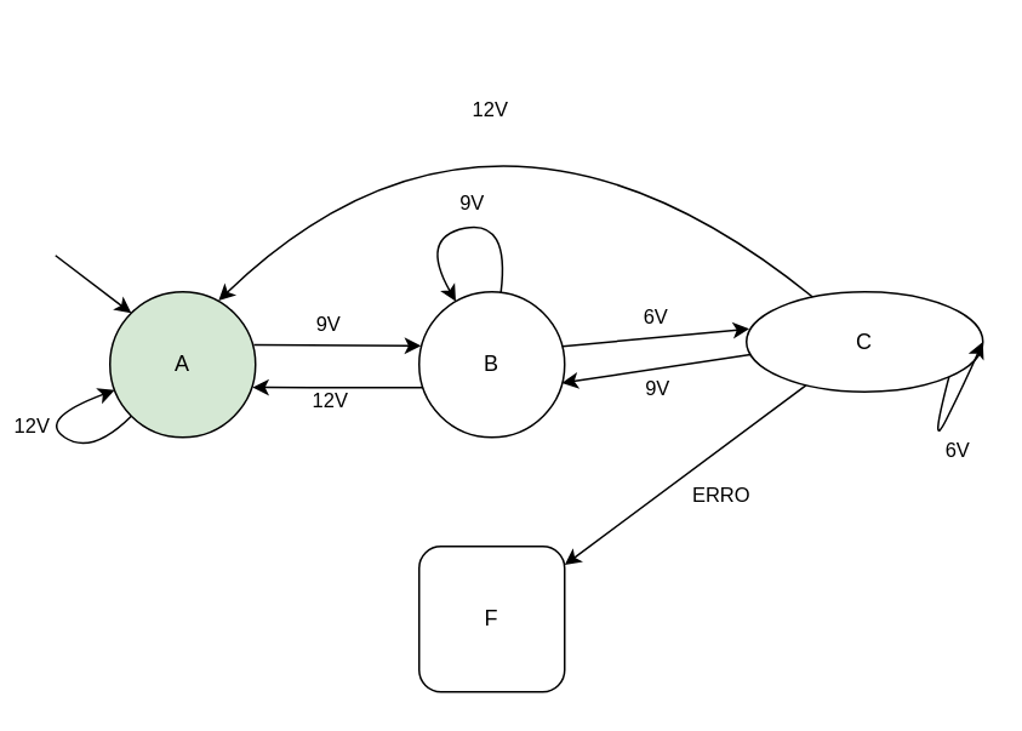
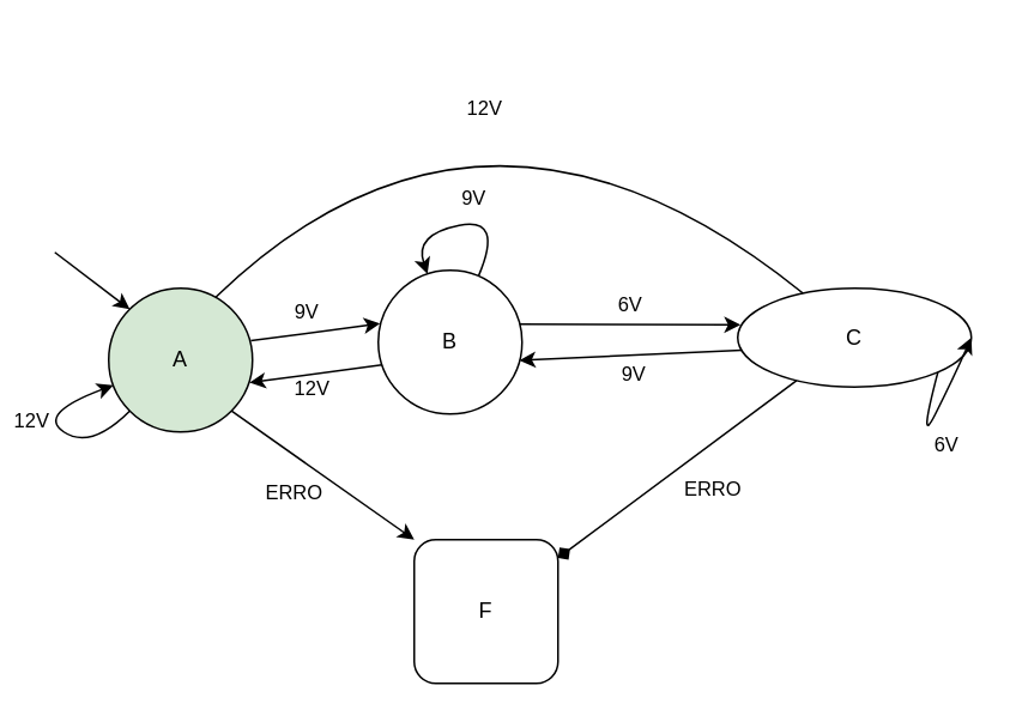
- <mxCell id="14" value="" style="curved=1;endArrow=classic;html=1;rounded=0;exitX=0.28;exitY=0.052;exitDx=0;exitDy=0;entryX=0.746;entryY=0.061;entryDx=0;entryDy=0;entryPerimeter=0;exitPerimeter=0;labelBackgroundColor=none;fontColor=default;" edge="1" parent="1" source="4" target="2"><mxGeometry width="50" height="50" relative="1" as="geometry"><mxPoint x="200" y="80" as="sourcePoint" /><mxPoint x="250" y="30" as="targetPoint" /><Array as="points"><mxPoint x="270" y="20" /></Array></mxGeometry></mxCell>
+ <mxCell id="14" value="" style="curved=1;endArrow=none;html=1;rounded=0;exitX=0.28;exitY=0.052;exitDx=0;exitDy=0;entryX=0.746;entryY=0.061;entryDx=0;entryDy=0;entryPerimeter=0;exitPerimeter=0;labelBackgroundColor=none;fontColor=default;" edge="1" parent="1" source="4" target="2"><mxGeometry width="50" height="50" relative="1" as="geometry"><mxPoint x="200" y="80" as="sourcePoint" /><mxPoint x="250" y="30" as="targetPoint" /><Array as="points"><mxPoint x="270" y="20" /></Array></mxGeometry></mxCell>
- <mxCell id="5" value="B" style="ellipse;whiteSpace=wrap;html=1;aspect=fixed;labelBackgroundColor=none;" vertex="1" parent="1"><mxGeometry x="230" y="160" width="80" height="80" as="geometry" /></mxCell>
+ <mxCell id="5" value="B" style="ellipse;whiteSpace=wrap;html=1;aspect=fixed;labelBackgroundColor=none;" vertex="1" parent="1"><mxGeometry x="210" y="150" width="80" height="80" as="geometry" /></mxCell>
+ <mxCell id="16" value="" style="endArrow=classic;html=1;rounded=0;exitX=1;exitY=1;exitDx=0;exitDy=0;entryX=0;entryY=0;entryDx=0;entryDy=0;labelBackgroundColor=none;fontColor=default;" edge="1" parent="1" source="2" target="3"><mxGeometry width="50" height="50" relative="1" as="geometry"><mxPoint x="250" y="250" as="sourcePoint" /><mxPoint x="300" y="200" as="targetPoint" /></mxGeometry></mxCell>
+ <mxCell id="17" value="ERRO" style="edgeLabel;html=1;align=center;verticalAlign=middle;resizable=0;points=[];labelBackgroundColor=none;" vertex="1" connectable="0" parent="16"><mxGeometry x="0.158" y="-2" relative="1" as="geometry"><mxPoint x="-23" y="2" as="offset" /></mxGeometry></mxCell>
- <mxCell id="18" value="" style="endArrow=classic;html=1;rounded=0;labelBackgroundColor=none;fontColor=default;" edge="1" parent="1" source="4" target="3"><mxGeometry width="50" height="50" relative="1" as="geometry"><mxPoint x="250" y="250" as="sourcePoint" /><mxPoint x="300" y="200" as="targetPoint" /></mxGeometry></mxCell>
+ <mxCell id="18" value="" style="endArrow=diamond;html=1;rounded=0;labelBackgroundColor=none;fontColor=default;" edge="1" parent="1" source="4" target="3"><mxGeometry width="50" height="50" relative="1" as="geometry"><mxPoint x="250" y="250" as="sourcePoint" /><mxPoint x="300" y="200" as="targetPoint" /></mxGeometry></mxCell>
